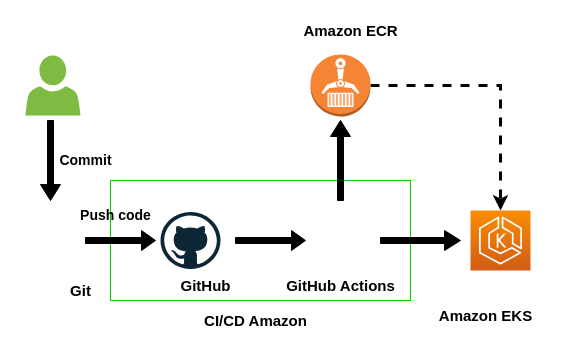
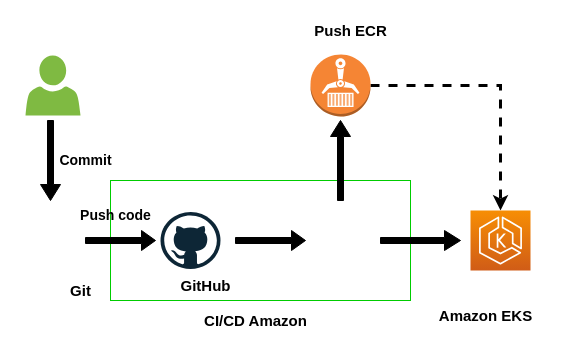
- <mxCell id="21" value="&lt;b&gt;&lt;font style=&quot;font-size: 15px&quot;&gt;Amazon ECR&lt;/font&gt;&lt;/b&gt;" style="text;html=1;resizable=0;autosize=1;align=center;verticalAlign=middle;points=[];fillColor=none;strokeColor=none;rounded=0;fontSize=14;" parent="1" vertex="1"><mxGeometry x="295" y="20" width="110" height="20" as="geometry" /></mxCell>
+ <mxCell id="21" value="&lt;b&gt;&lt;font style=&quot;font-size: 15px&quot;&gt;Push ECR&lt;/font&gt;&lt;/b&gt;" style="text;html=1;resizable=0;autosize=1;align=center;verticalAlign=middle;points=[];fillColor=none;strokeColor=none;rounded=0;fontSize=14;" parent="1" vertex="1"><mxGeometry x="295" y="20" width="110" height="20" as="geometry" /></mxCell>
- <mxCell id="20" value="&lt;b&gt;&lt;font style=&quot;font-size: 15px&quot;&gt;GitHub Actions&lt;/font&gt;&lt;/b&gt;" style="text;html=1;resizable=0;autosize=1;align=center;verticalAlign=middle;points=[];fillColor=none;strokeColor=none;rounded=0;fontSize=14;" parent="1" vertex="1"><mxGeometry x="280" y="275" width="120" height="20" as="geometry" /></mxCell>
